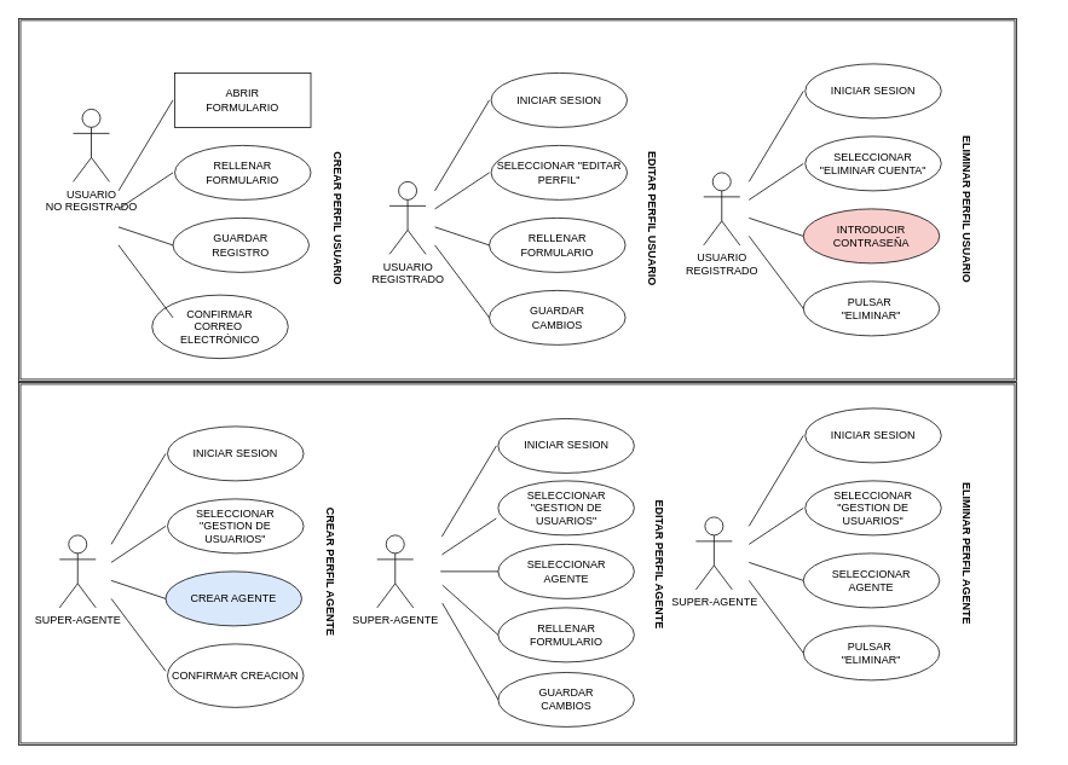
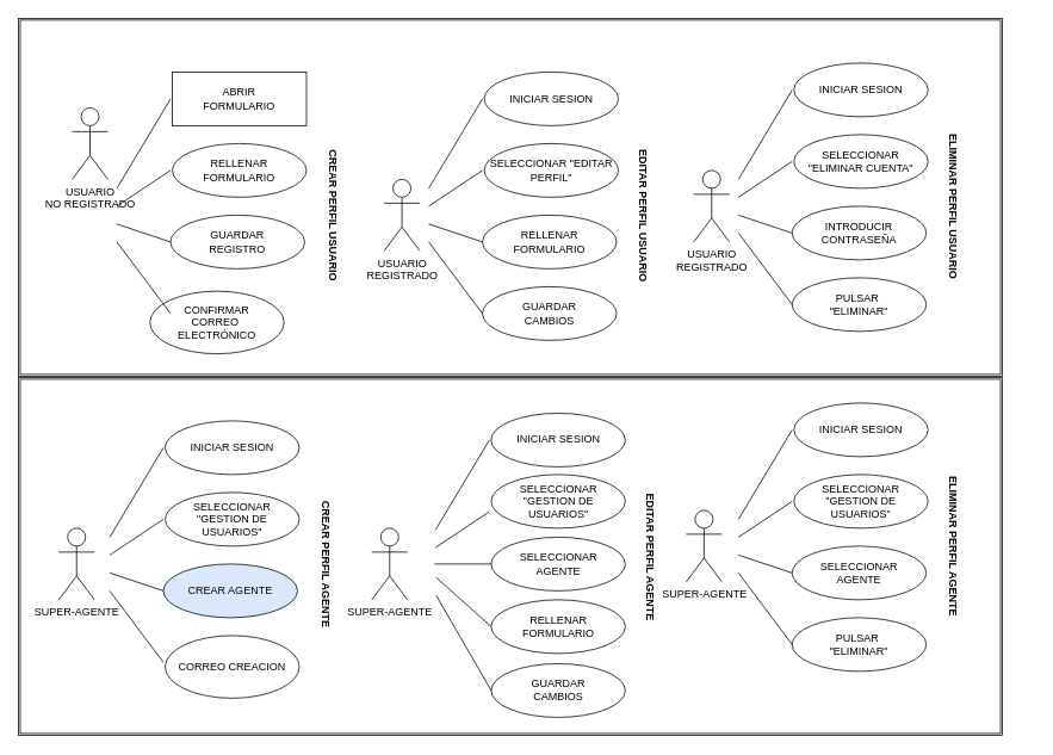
- <mxCell id="29" value="INTRODUCIR CONTRASEÑA" style="ellipse;whiteSpace=wrap;html=1;fillColor=#f8cecc;" vertex="1" parent="3"><mxGeometry x="865" y="210" width="150" height="60" as="geometry" /></mxCell>
+ <mxCell id="29" value="INTRODUCIR CONTRASEÑA" style="ellipse;whiteSpace=wrap;html=1;" vertex="1" parent="3"><mxGeometry x="865" y="210" width="150" height="60" as="geometry" /></mxCell>
- <mxCell id="35" value="CONFIRMAR CREACION" style="ellipse;whiteSpace=wrap;html=1;" vertex="1" parent="1"><mxGeometry x="184" y="710" width="150" height="70" as="geometry" /></mxCell>
+ <mxCell id="35" value="CORREO CREACION" style="ellipse;whiteSpace=wrap;html=1;" vertex="1" parent="1"><mxGeometry x="184" y="710" width="150" height="70" as="geometry" /></mxCell>
